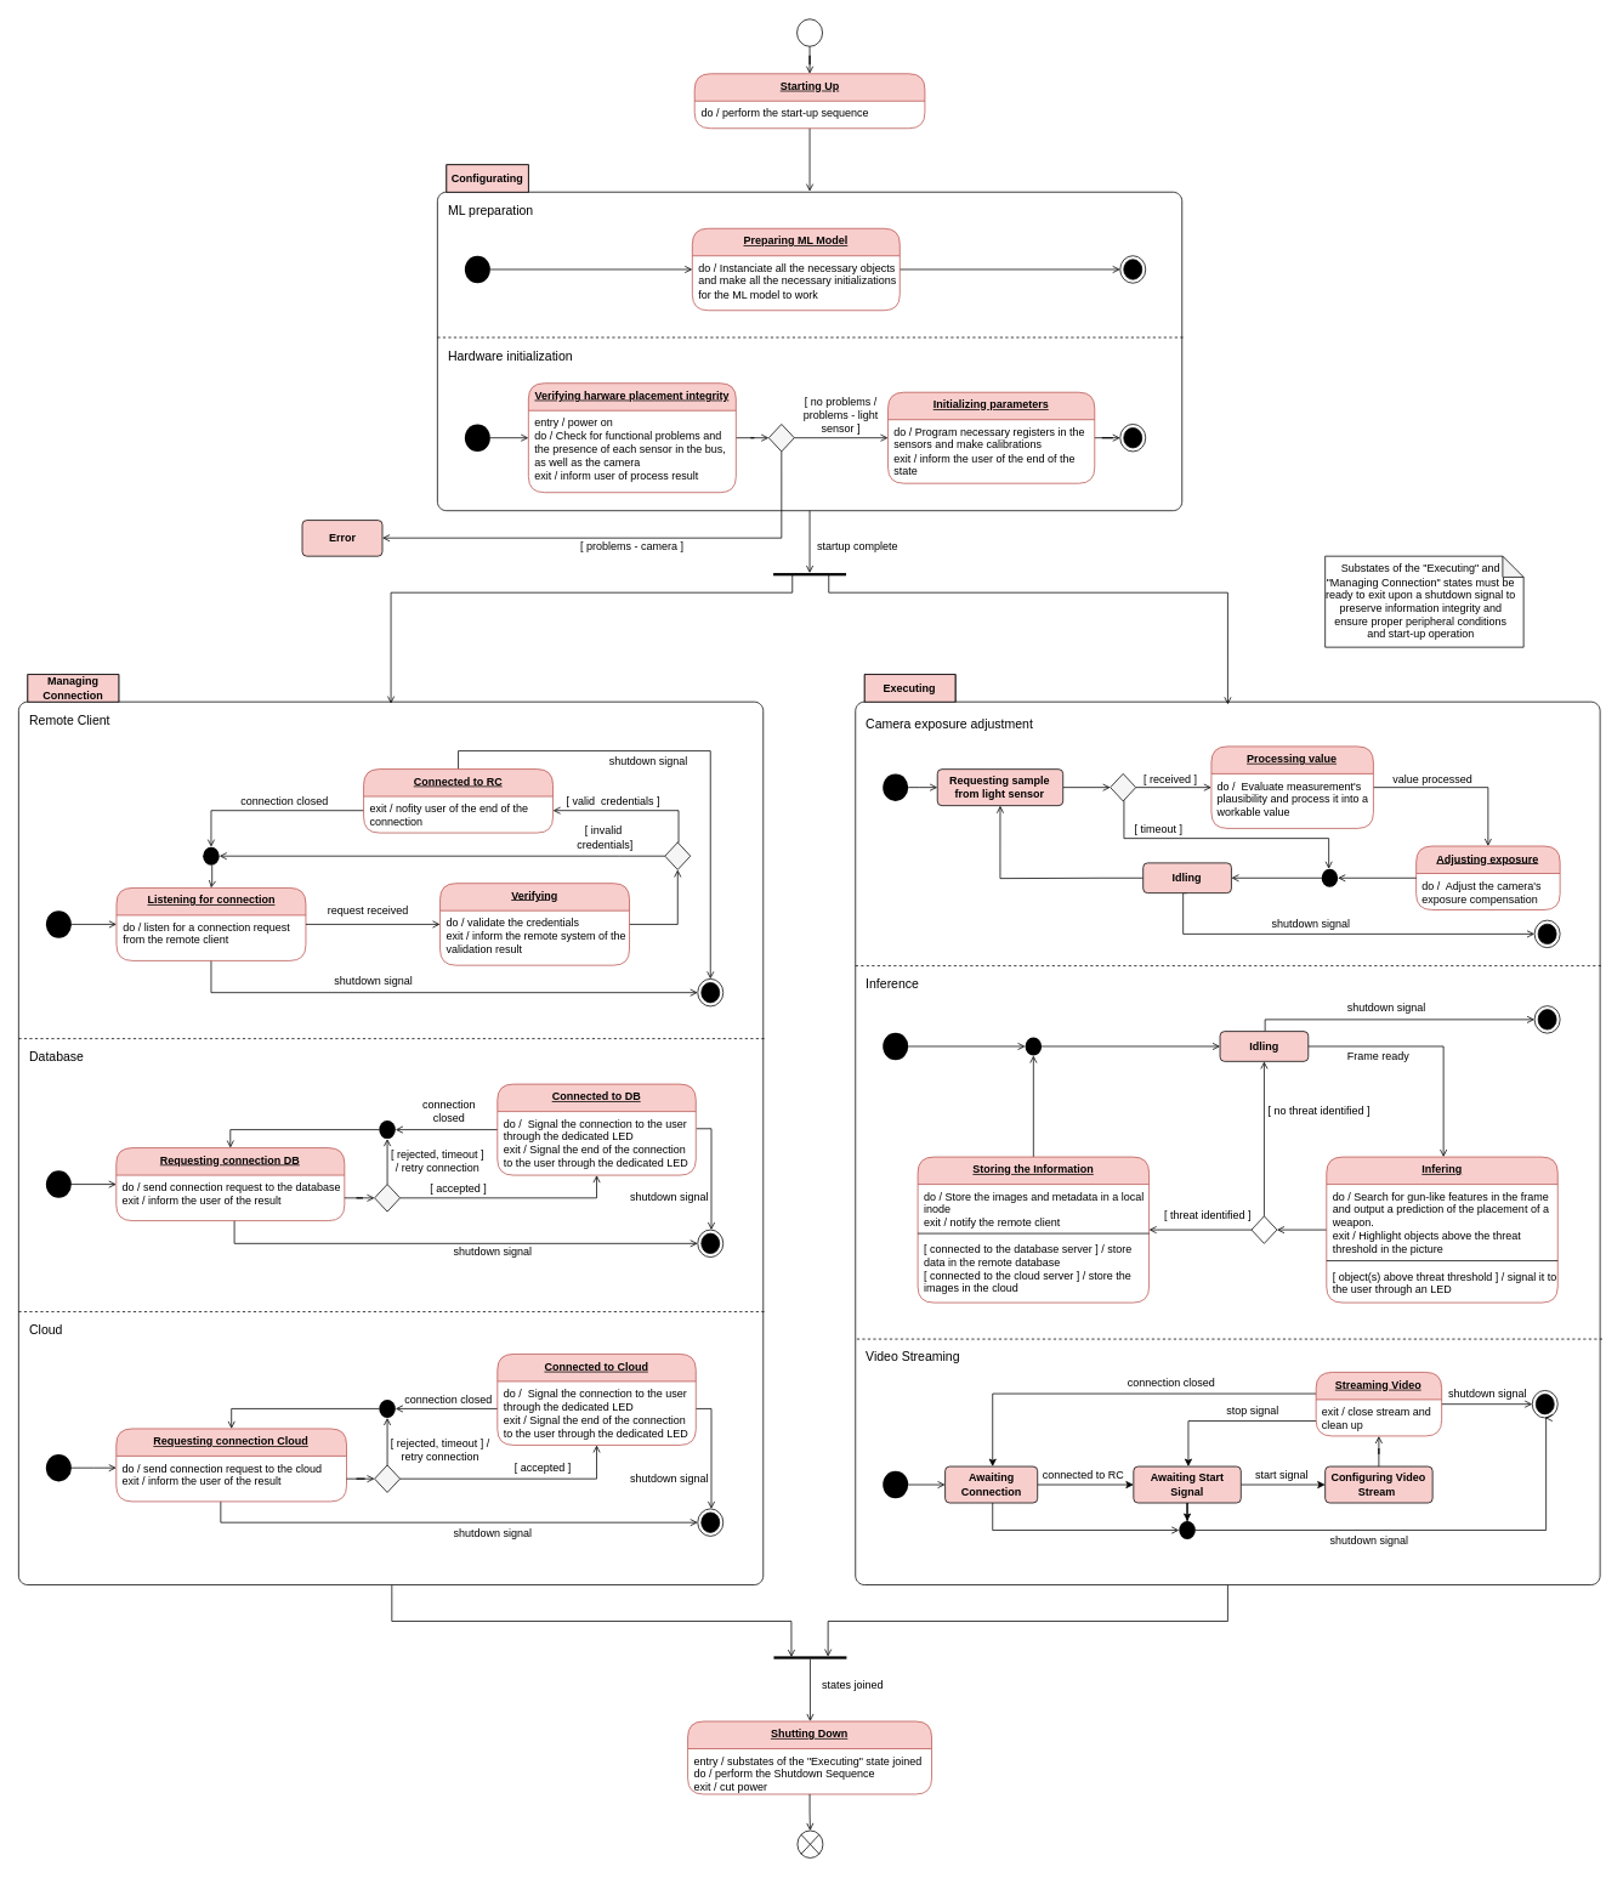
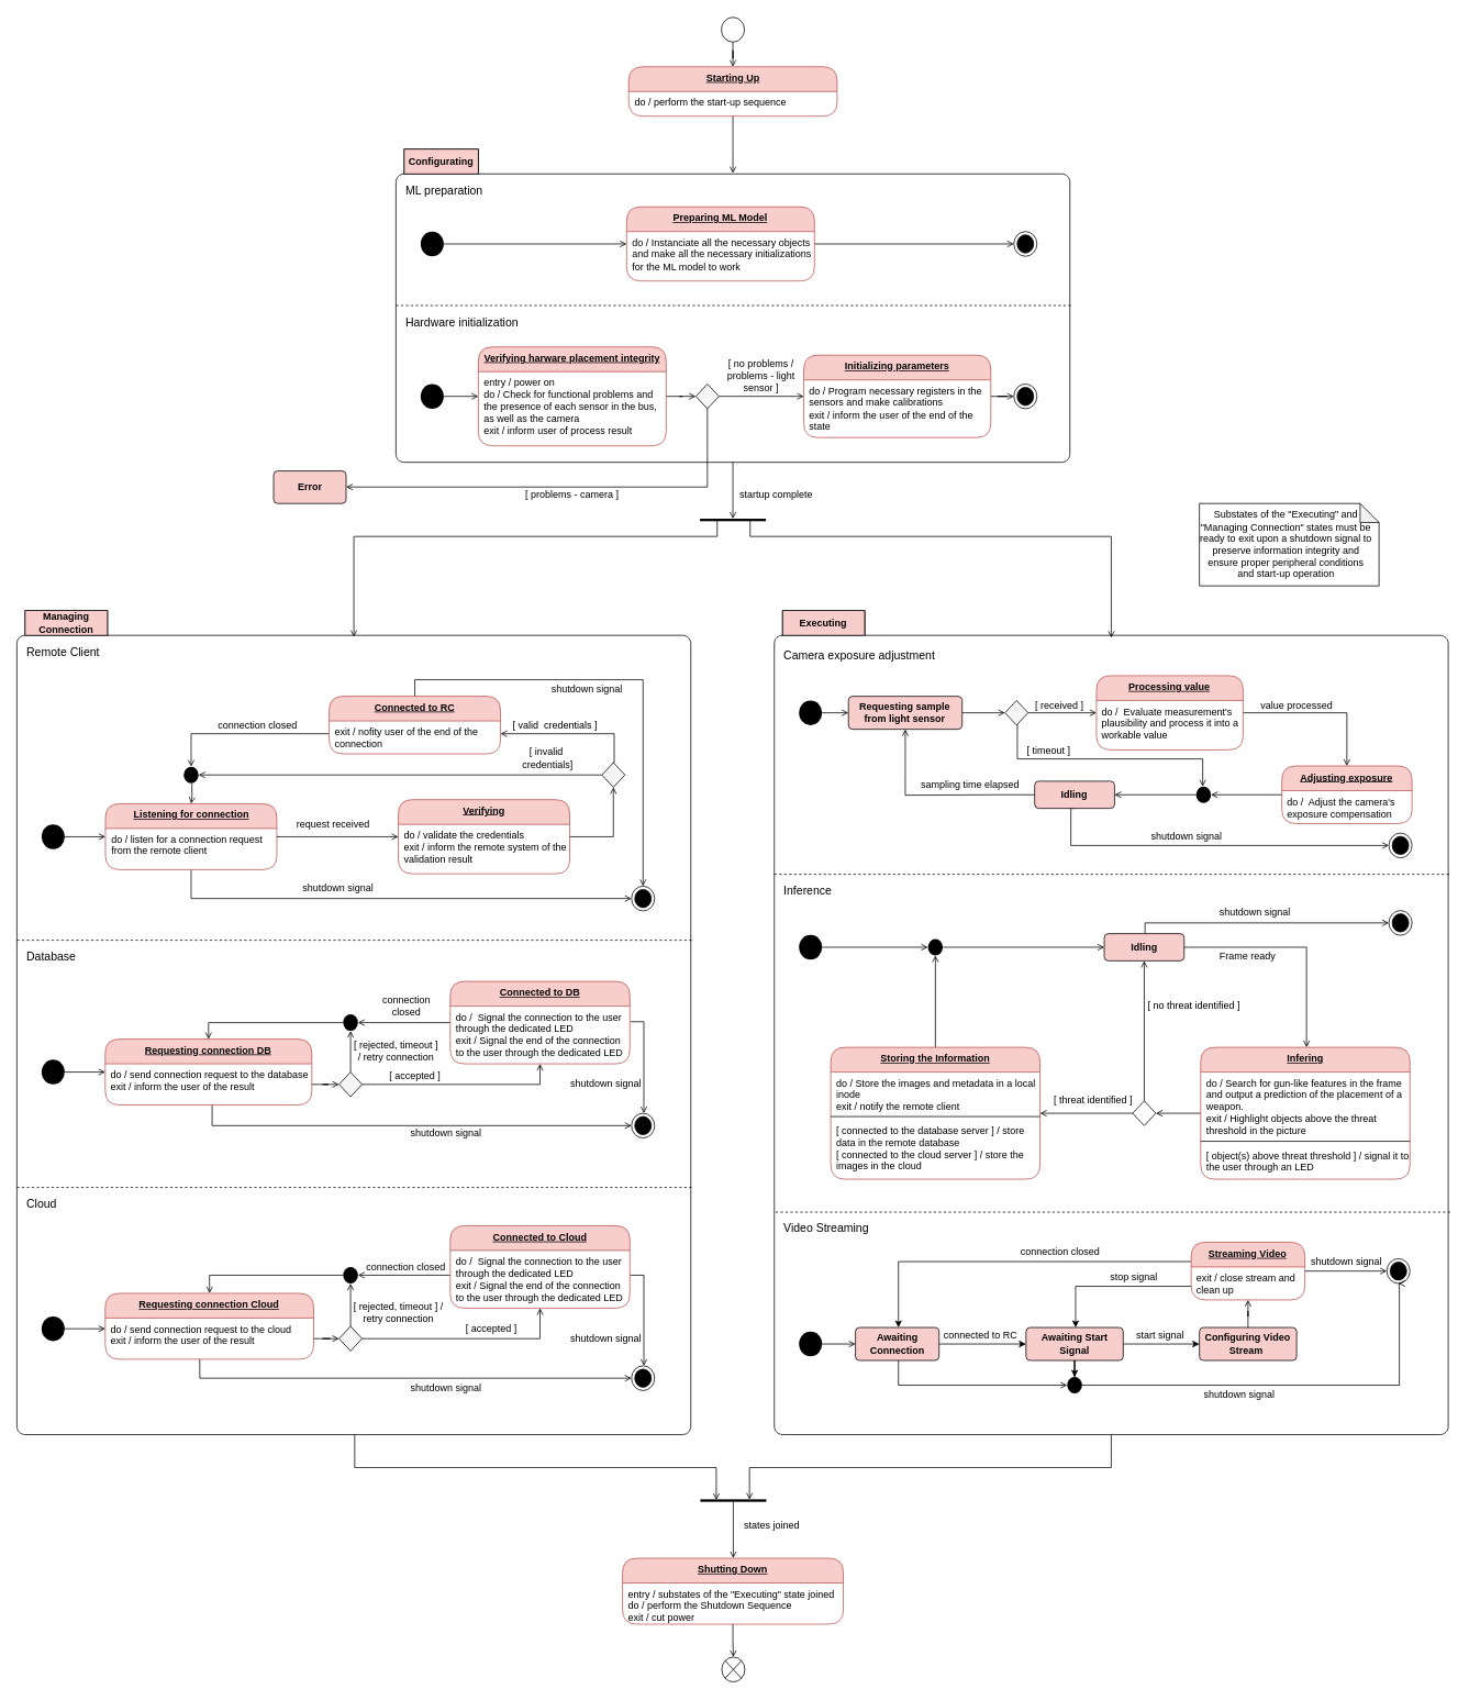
+ <mxCell id="37" value="sampling time elapsed&amp;nbsp;" style="text;html=1;strokeColor=none;fillColor=none;align=center;verticalAlign=middle;whiteSpace=wrap;rounded=0;" parent="1" vertex="1"><mxGeometry x="1105.33" y="940" width="148" height="23" as="geometry" /></mxCell>
